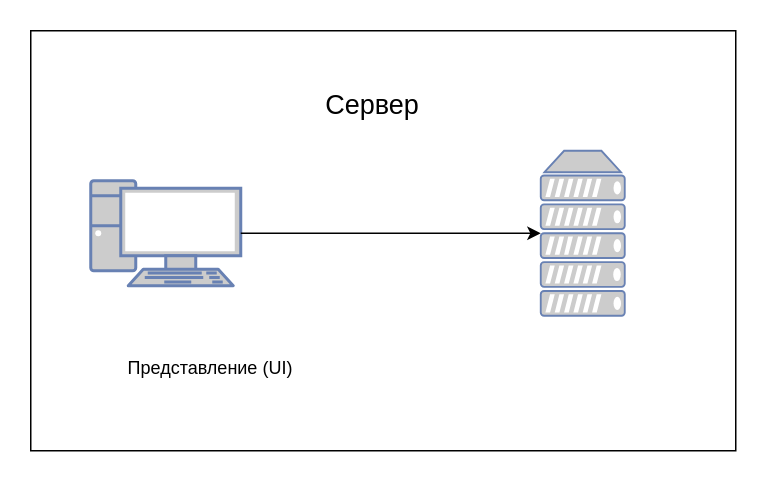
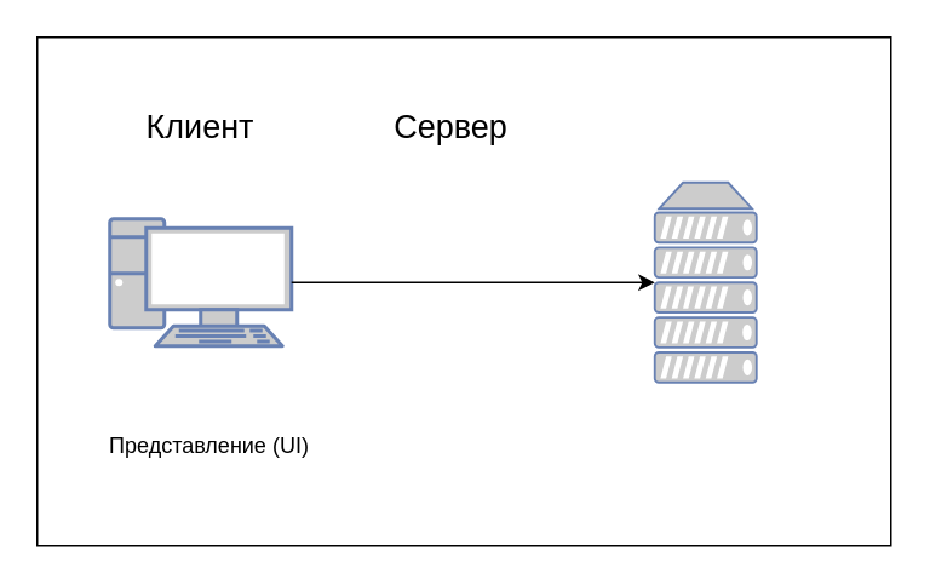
+ <mxCell id="7" value="&lt;font style=&quot;font-size: 18px&quot;&gt;Клиент&lt;/font&gt;" style="text;html=1;strokeColor=none;fillColor=none;align=center;verticalAlign=middle;whiteSpace=wrap;rounded=0;" vertex="1" parent="1"><mxGeometry x="90" y="60" width="40" height="20" as="geometry" /></mxCell>
- <mxCell id="8" value="Представление (UI)&lt;br&gt;" style="text;html=1;strokeColor=none;fillColor=none;align=center;verticalAlign=middle;whiteSpace=wrap;rounded=0;" vertex="1" parent="1"><mxGeometry x="75" y="210" width="130" height="70" as="geometry" /></mxCell>
+ <mxCell id="8" value="Представление (UI)&lt;br&gt;" style="text;html=1;strokeColor=none;fillColor=none;align=center;verticalAlign=middle;whiteSpace=wrap;rounded=0;" vertex="1" parent="1"><mxGeometry x="50" y="210" width="130" height="70" as="geometry" /></mxCell>
